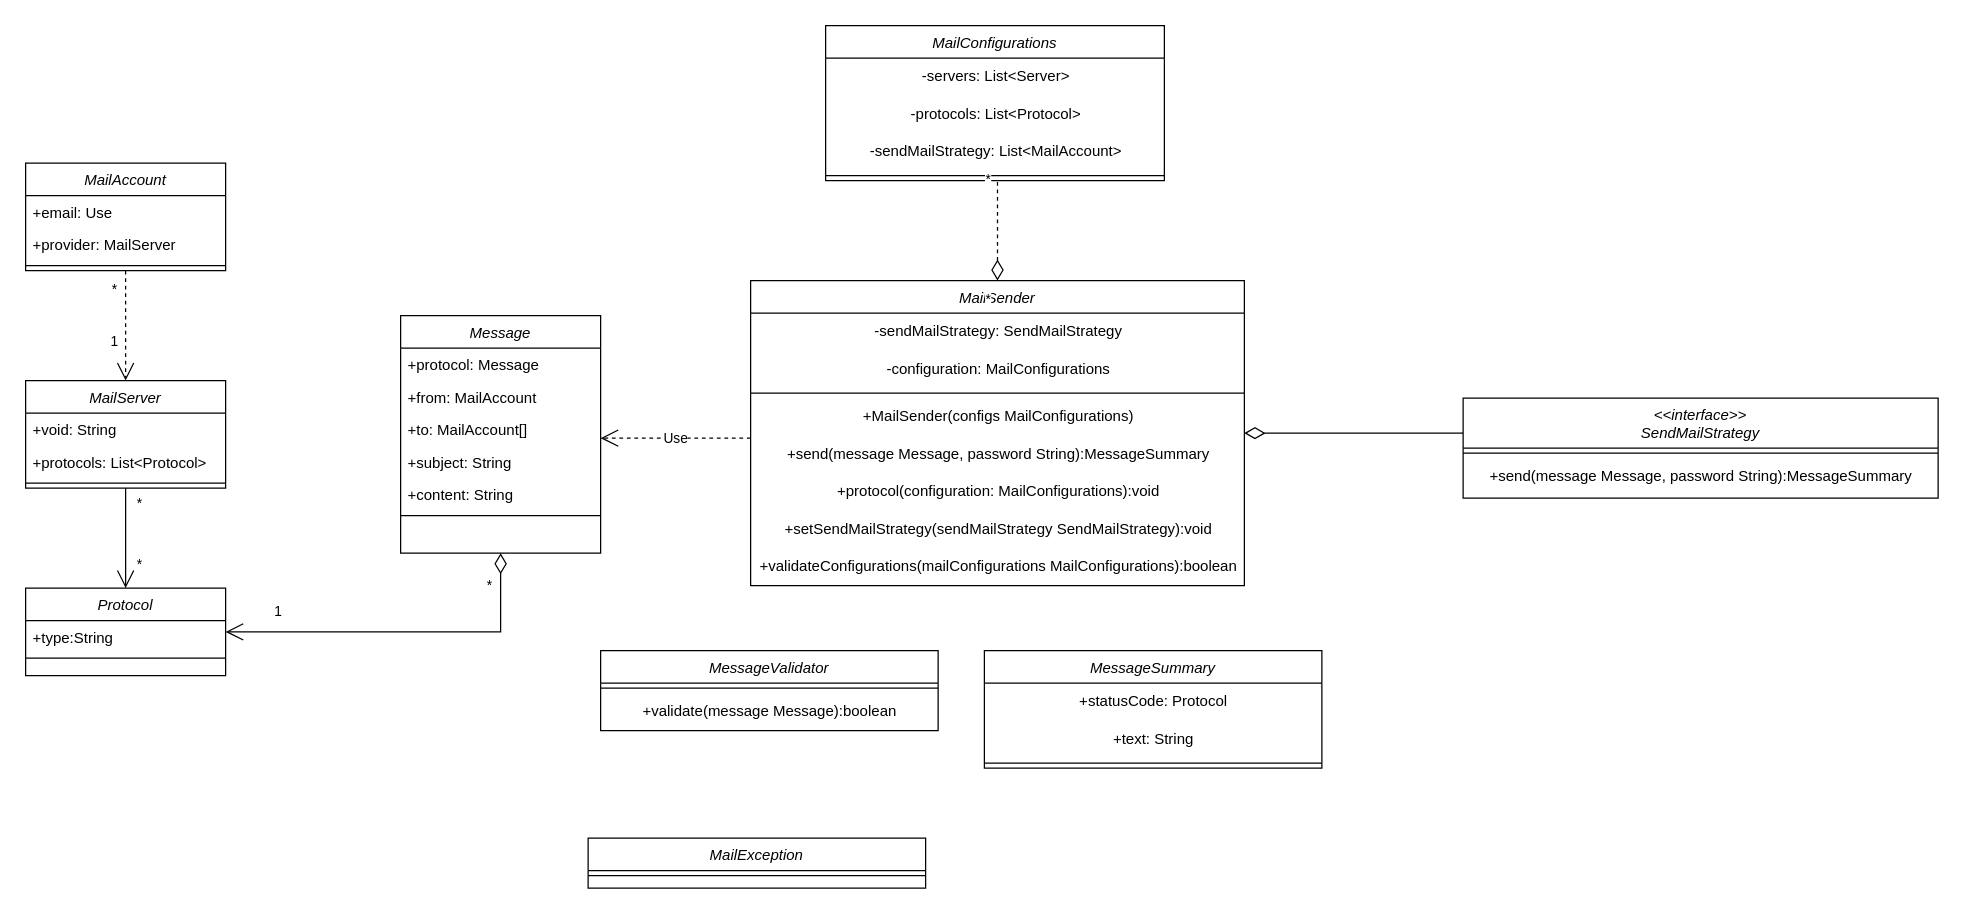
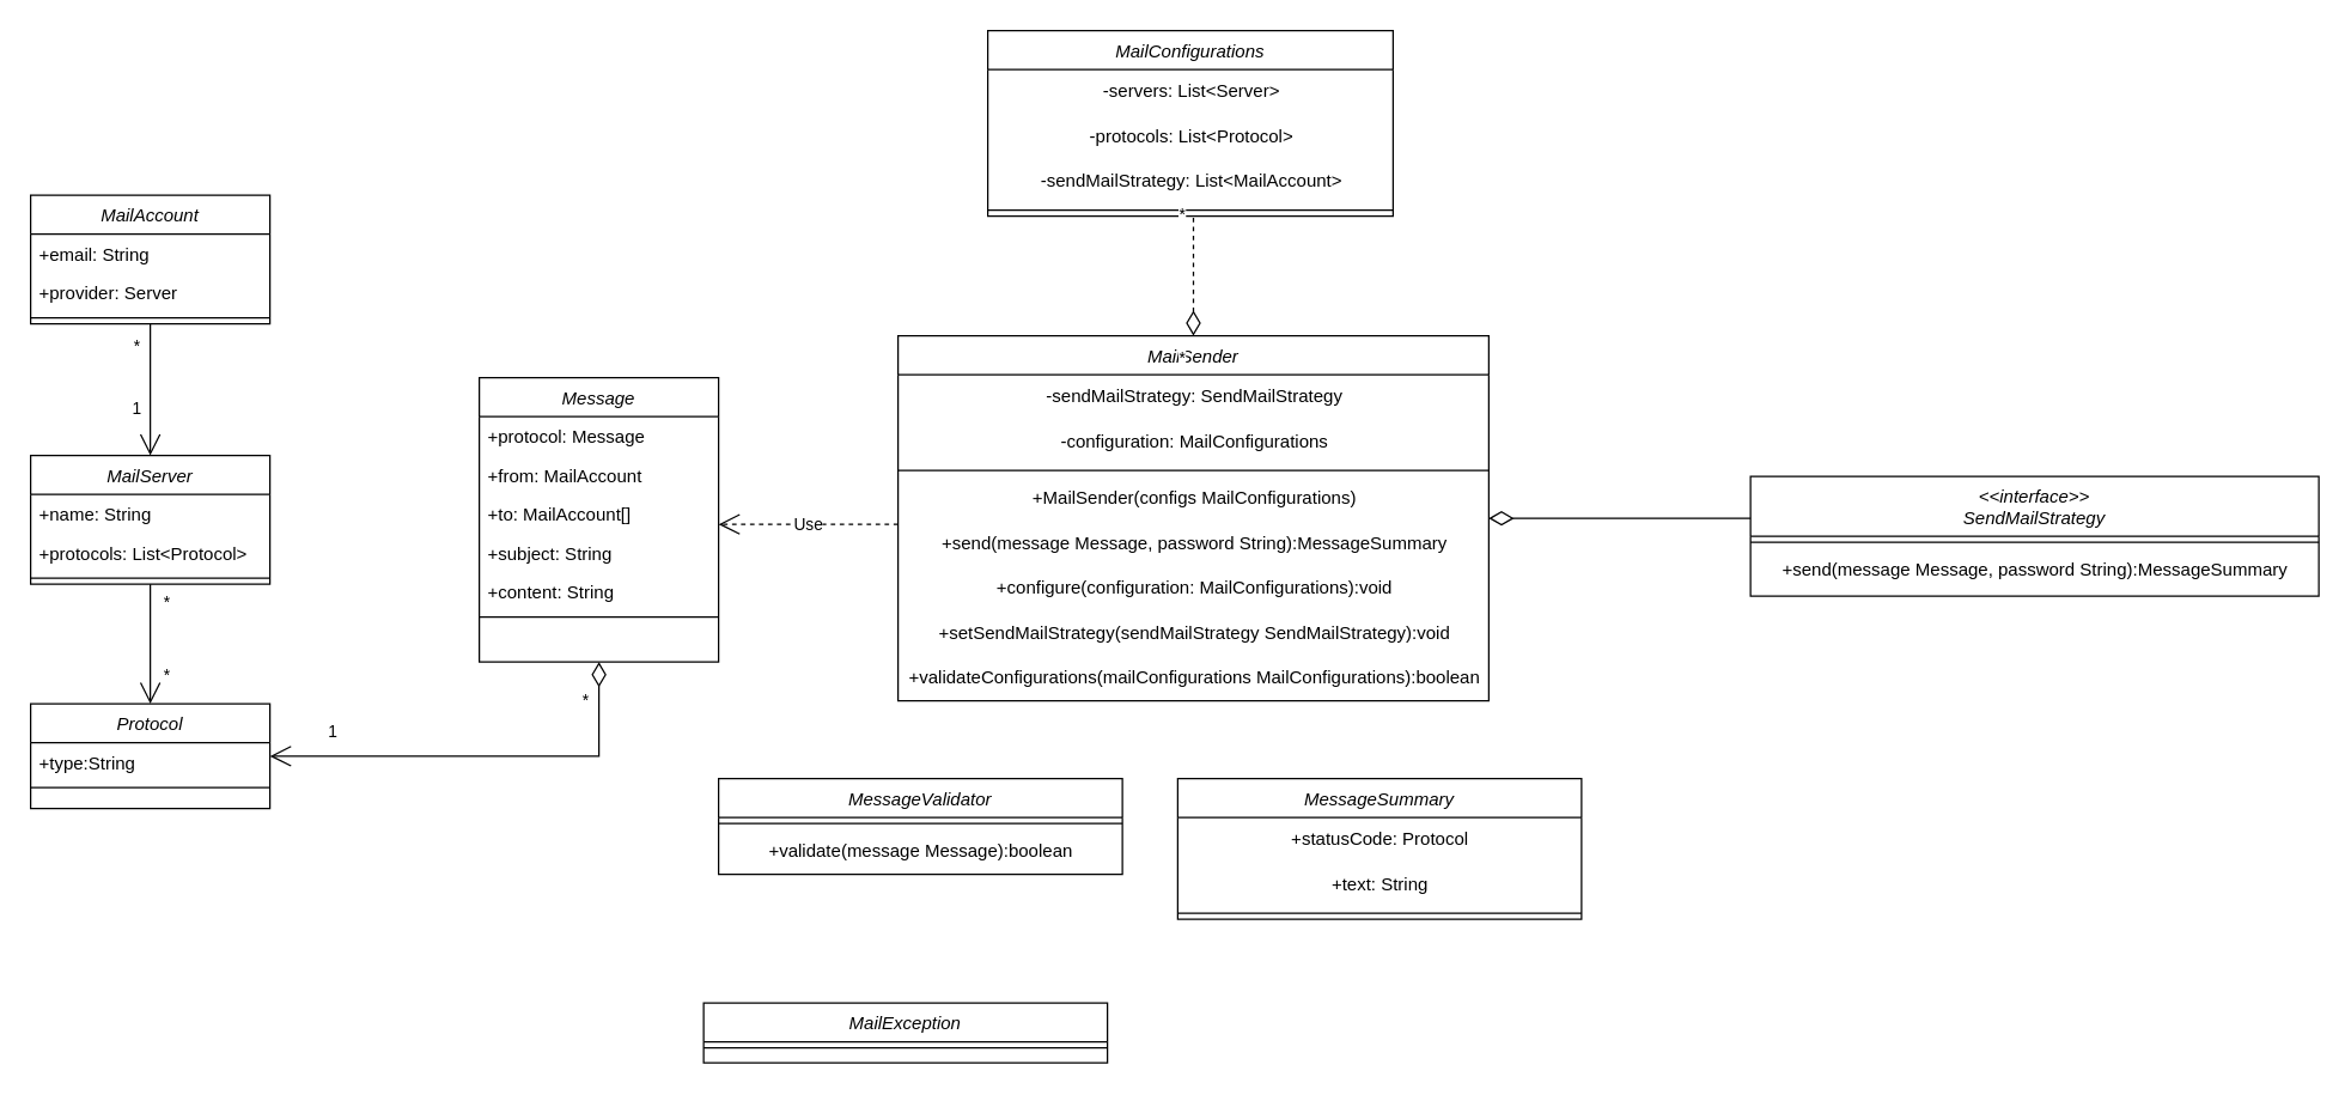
- <mxCell id="3" value="+email: Use" style="text;align=left;verticalAlign=top;spacingLeft=4;spacingRight=4;overflow=hidden;rotatable=0;points=[[0,0.5],[1,0.5]];portConstraint=eastwest;" parent="2" vertex="1"><mxGeometry y="26" width="160" height="26" as="geometry" /></mxCell>
+ <mxCell id="3" value="+email: String" style="text;align=left;verticalAlign=top;spacingLeft=4;spacingRight=4;overflow=hidden;rotatable=0;points=[[0,0.5],[1,0.5]];portConstraint=eastwest;" parent="2" vertex="1"><mxGeometry y="26" width="160" height="26" as="geometry" /></mxCell>
- <mxCell id="4" value="+provider: MailServer" style="text;align=left;verticalAlign=top;spacingLeft=4;spacingRight=4;overflow=hidden;rotatable=0;points=[[0,0.5],[1,0.5]];portConstraint=eastwest;" parent="2" vertex="1"><mxGeometry y="52" width="160" height="26" as="geometry" /></mxCell>
+ <mxCell id="4" value="+provider: Server" style="text;align=left;verticalAlign=top;spacingLeft=4;spacingRight=4;overflow=hidden;rotatable=0;points=[[0,0.5],[1,0.5]];portConstraint=eastwest;" parent="2" vertex="1"><mxGeometry y="52" width="160" height="26" as="geometry" /></mxCell>
- <mxCell id="13" value="" style="endArrow=open;html=1;endSize=12;startArrow=none;startSize=14;startFill=0;edgeStyle=orthogonalEdgeStyle;align=left;verticalAlign=bottom;rounded=0;dashed=1;" parent="1" source="2" target="6" edge="1"><mxGeometry x="-1" y="3" relative="1" as="geometry"><mxPoint x="230" y="504.71" as="sourcePoint" /><mxPoint x="390" y="504.71" as="targetPoint" /></mxGeometry></mxCell>
+ <mxCell id="13" value="" style="endArrow=open;html=1;endSize=12;startArrow=none;startSize=14;startFill=0;edgeStyle=orthogonalEdgeStyle;align=left;verticalAlign=bottom;rounded=0;" parent="1" source="2" target="6" edge="1"><mxGeometry x="-1" y="3" relative="1" as="geometry"><mxPoint x="230" y="504.71" as="sourcePoint" /><mxPoint x="390" y="504.71" as="targetPoint" /></mxGeometry></mxCell>
- <mxCell id="7" value="+void: String" style="text;align=left;verticalAlign=top;spacingLeft=4;spacingRight=4;overflow=hidden;rotatable=0;points=[[0,0.5],[1,0.5]];portConstraint=eastwest;" parent="6" vertex="1"><mxGeometry y="26" width="160" height="26" as="geometry" /></mxCell>
+ <mxCell id="7" value="+name: String" style="text;align=left;verticalAlign=top;spacingLeft=4;spacingRight=4;overflow=hidden;rotatable=0;points=[[0,0.5],[1,0.5]];portConstraint=eastwest;" parent="6" vertex="1"><mxGeometry y="26" width="160" height="26" as="geometry" /></mxCell>
- <mxCell id="32" value="+protocol(configuration: MailConfigurations):void" style="text;html=1;align=center;verticalAlign=middle;resizable=0;points=[];autosize=1;strokeColor=none;fillColor=none;" parent="26" vertex="1"><mxGeometry y="154" width="395" height="30" as="geometry" /></mxCell>
+ <mxCell id="32" value="+configure(configuration: MailConfigurations):void" style="text;html=1;align=center;verticalAlign=middle;resizable=0;points=[];autosize=1;strokeColor=none;fillColor=none;" parent="26" vertex="1"><mxGeometry y="154" width="395" height="30" as="geometry" /></mxCell>
